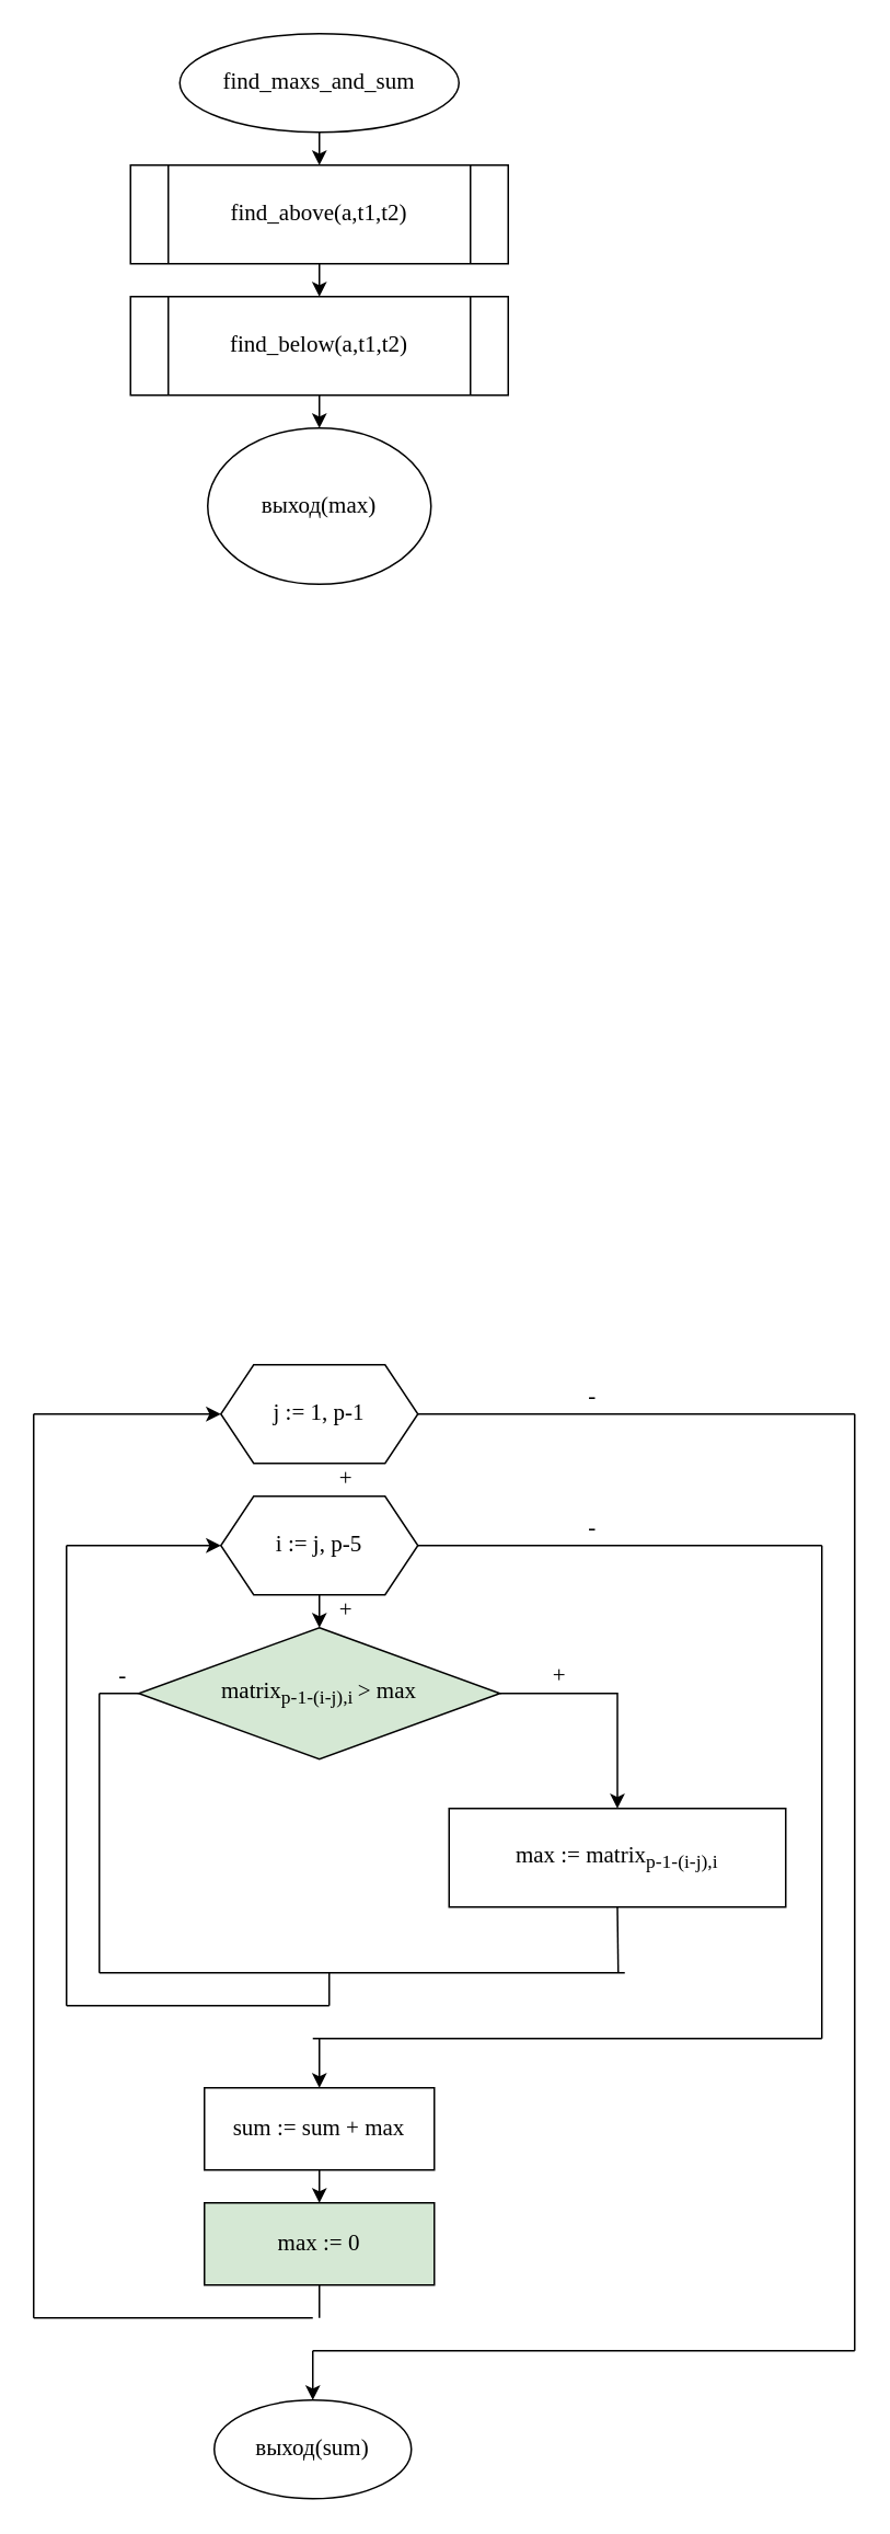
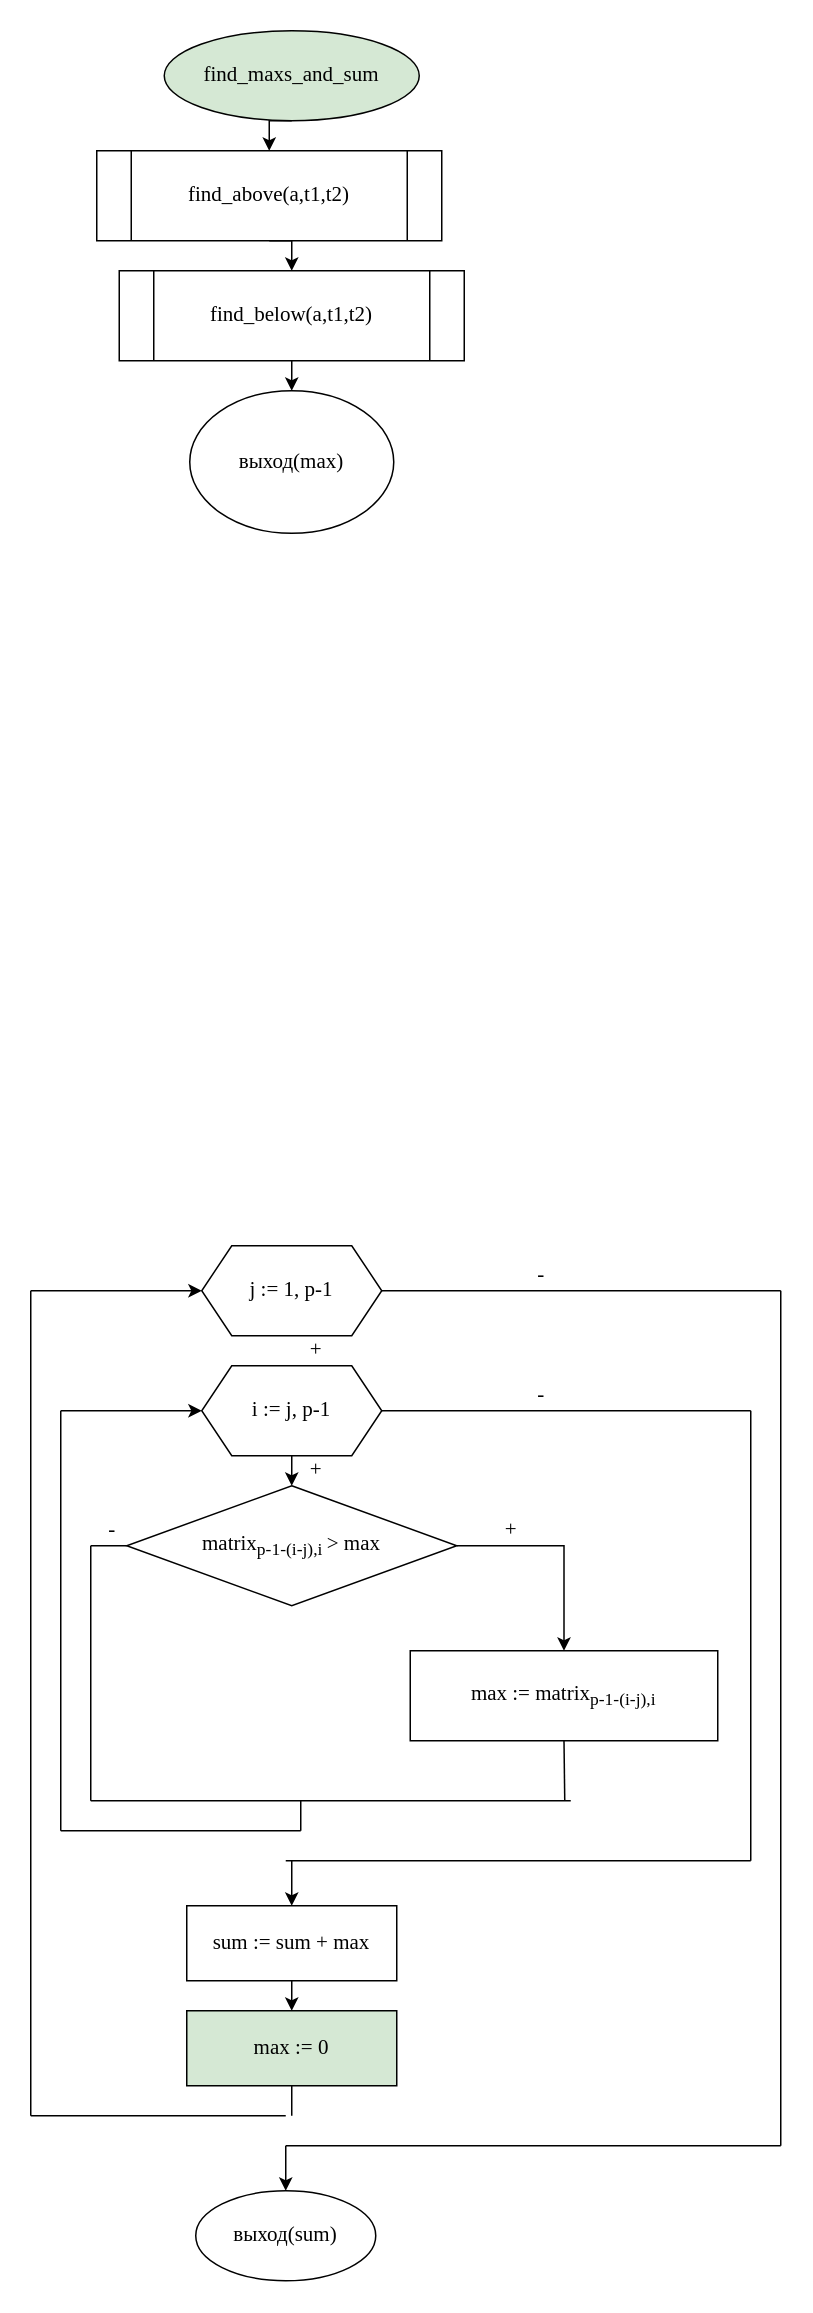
- <mxCell id="3" value="find_maxs_and_sum" style="ellipse;whiteSpace=wrap;html=1;fontSize=14;fontFamily=Lucida Console;" parent="1" vertex="1"><mxGeometry x="109" width="170" height="60" as="geometry" y="20" /></mxCell>
+ <mxCell id="3" value="find_maxs_and_sum" style="ellipse;whiteSpace=wrap;html=1;fontSize=14;fontFamily=Lucida Console;fillColor=#d5e8d4;" parent="1" vertex="1"><mxGeometry x="109" width="170" height="60" as="geometry" y="20" /></mxCell>
- <mxCell id="41" value="find_above(a,t1,t2)" style="shape=process;whiteSpace=wrap;html=1;backgroundOutline=1;fontSize=14;fontFamily=Lucida Console;" vertex="1" parent="1"><mxGeometry x="79" y="100" width="230" height="60" as="geometry" /></mxCell>
+ <mxCell id="41" value="find_above(a,t1,t2)" style="shape=process;whiteSpace=wrap;html=1;backgroundOutline=1;fontSize=14;fontFamily=Lucida Console;" vertex="1" parent="1"><mxGeometry x="64" y="100" width="230" height="60" as="geometry" /></mxCell>
- <mxCell id="6" value="i := j, p-5" style="shape=hexagon;perimeter=hexagonPerimeter2;whiteSpace=wrap;html=1;fixedSize=1;fontFamily=Lucida Console;fontSize=14;" parent="1" vertex="1"><mxGeometry x="134" y="910" width="120" height="60" as="geometry" /></mxCell>
+ <mxCell id="6" value="i := j, p-1" style="shape=hexagon;perimeter=hexagonPerimeter2;whiteSpace=wrap;html=1;fixedSize=1;fontFamily=Lucida Console;fontSize=14;" parent="1" vertex="1"><mxGeometry x="134" y="910" width="120" height="60" as="geometry" /></mxCell>
- <mxCell id="8" value="matrix&lt;sub&gt;p-1-(i-j),i &lt;/sub&gt;&amp;gt; max" style="rhombus;whiteSpace=wrap;html=1;fontFamily=Lucida Console;fontSize=14;fillColor=#d5e8d4;" parent="1" vertex="1"><mxGeometry x="84" y="990" width="220" height="80" as="geometry" /></mxCell>
+ <mxCell id="8" value="matrix&lt;sub&gt;p-1-(i-j),i &lt;/sub&gt;&amp;gt; max" style="rhombus;whiteSpace=wrap;html=1;fontFamily=Lucida Console;fontSize=14;" parent="1" vertex="1"><mxGeometry x="84" y="990" width="220" height="80" as="geometry" /></mxCell>
